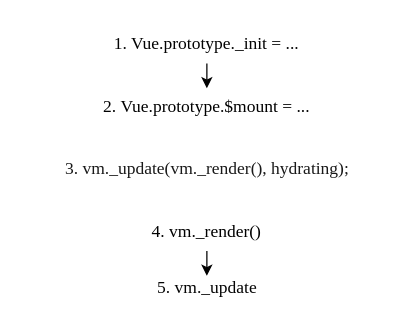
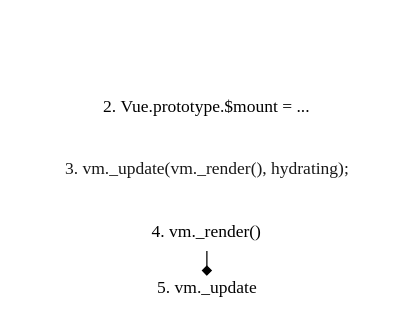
- <mxCell id="3" value="&lt;font color=&quot;#030303&quot; style=&quot;font-size: 14px;&quot;&gt;&lt;span style=&quot;font-size: 14px;&quot;&gt;1. Vue&lt;/span&gt;&lt;span style=&quot;font-size: 14px;&quot;&gt;.&lt;/span&gt;&lt;span style=&quot;font-size: 14px;&quot;&gt;prototype&lt;/span&gt;&lt;span style=&quot;font-size: 14px;&quot;&gt;.&lt;/span&gt;&lt;span style=&quot;font-size: 14px;&quot;&gt;_init = ...&lt;/span&gt;&lt;/font&gt;" style="text;html=1;strokeColor=none;fillColor=none;align=center;verticalAlign=middle;whiteSpace=wrap;rounded=0;fontSize=14;fontFamily=Times New Roman;" parent="1" vertex="1"><mxGeometry x="50" y="20" width="230" height="30" as="geometry" /></mxCell>
- <mxCell id="2" style="edgeStyle=none;html=1;fontFamily=Times New Roman;fontSize=14;fontColor=#050505;strokeColor=#000000;" edge="1" parent="1" source="3" target="4"><mxGeometry relative="1" as="geometry" /></mxCell>
- <mxCell id="6" style="edgeStyle=none;html=1;entryX=0.5;entryY=0;entryDx=0;entryDy=0;fontFamily=Times New Roman;fontSize=14;fontColor=#050505;strokeColor=#000000;" edge="1" parent="1" source="7" target="8"><mxGeometry relative="1" as="geometry" /></mxCell>
+ <mxCell id="6" style="edgeStyle=none;html=1;entryX=0.5;entryY=0;entryDx=0;entryDy=0;fontFamily=Times New Roman;fontSize=14;fontColor=#050505;strokeColor=#000000;endArrow=diamond;" edge="1" parent="1" source="7" target="8"><mxGeometry relative="1" as="geometry" /></mxCell>
